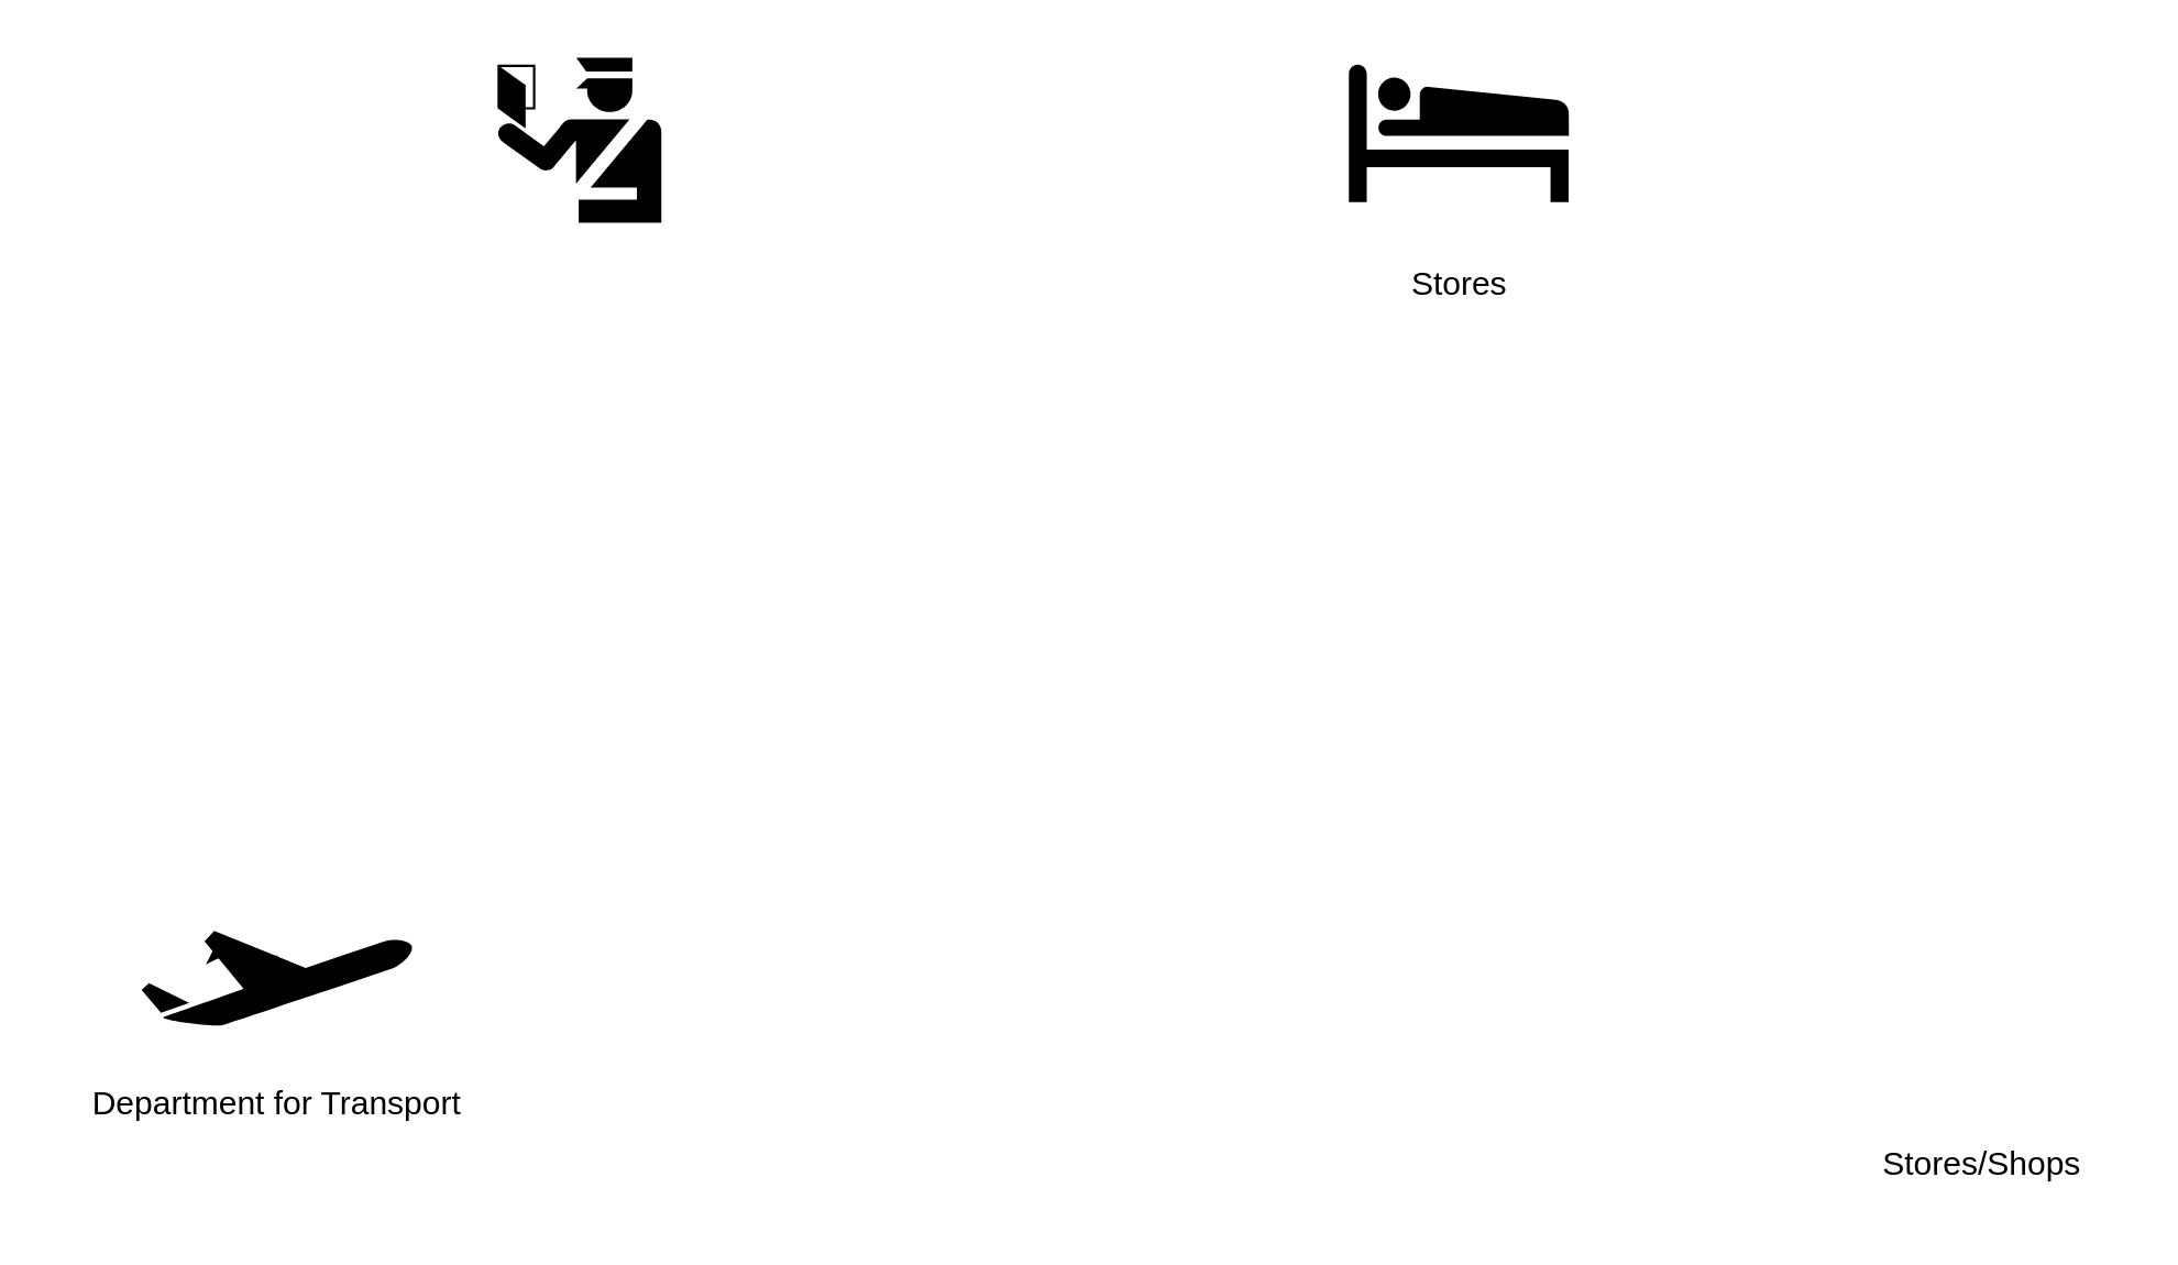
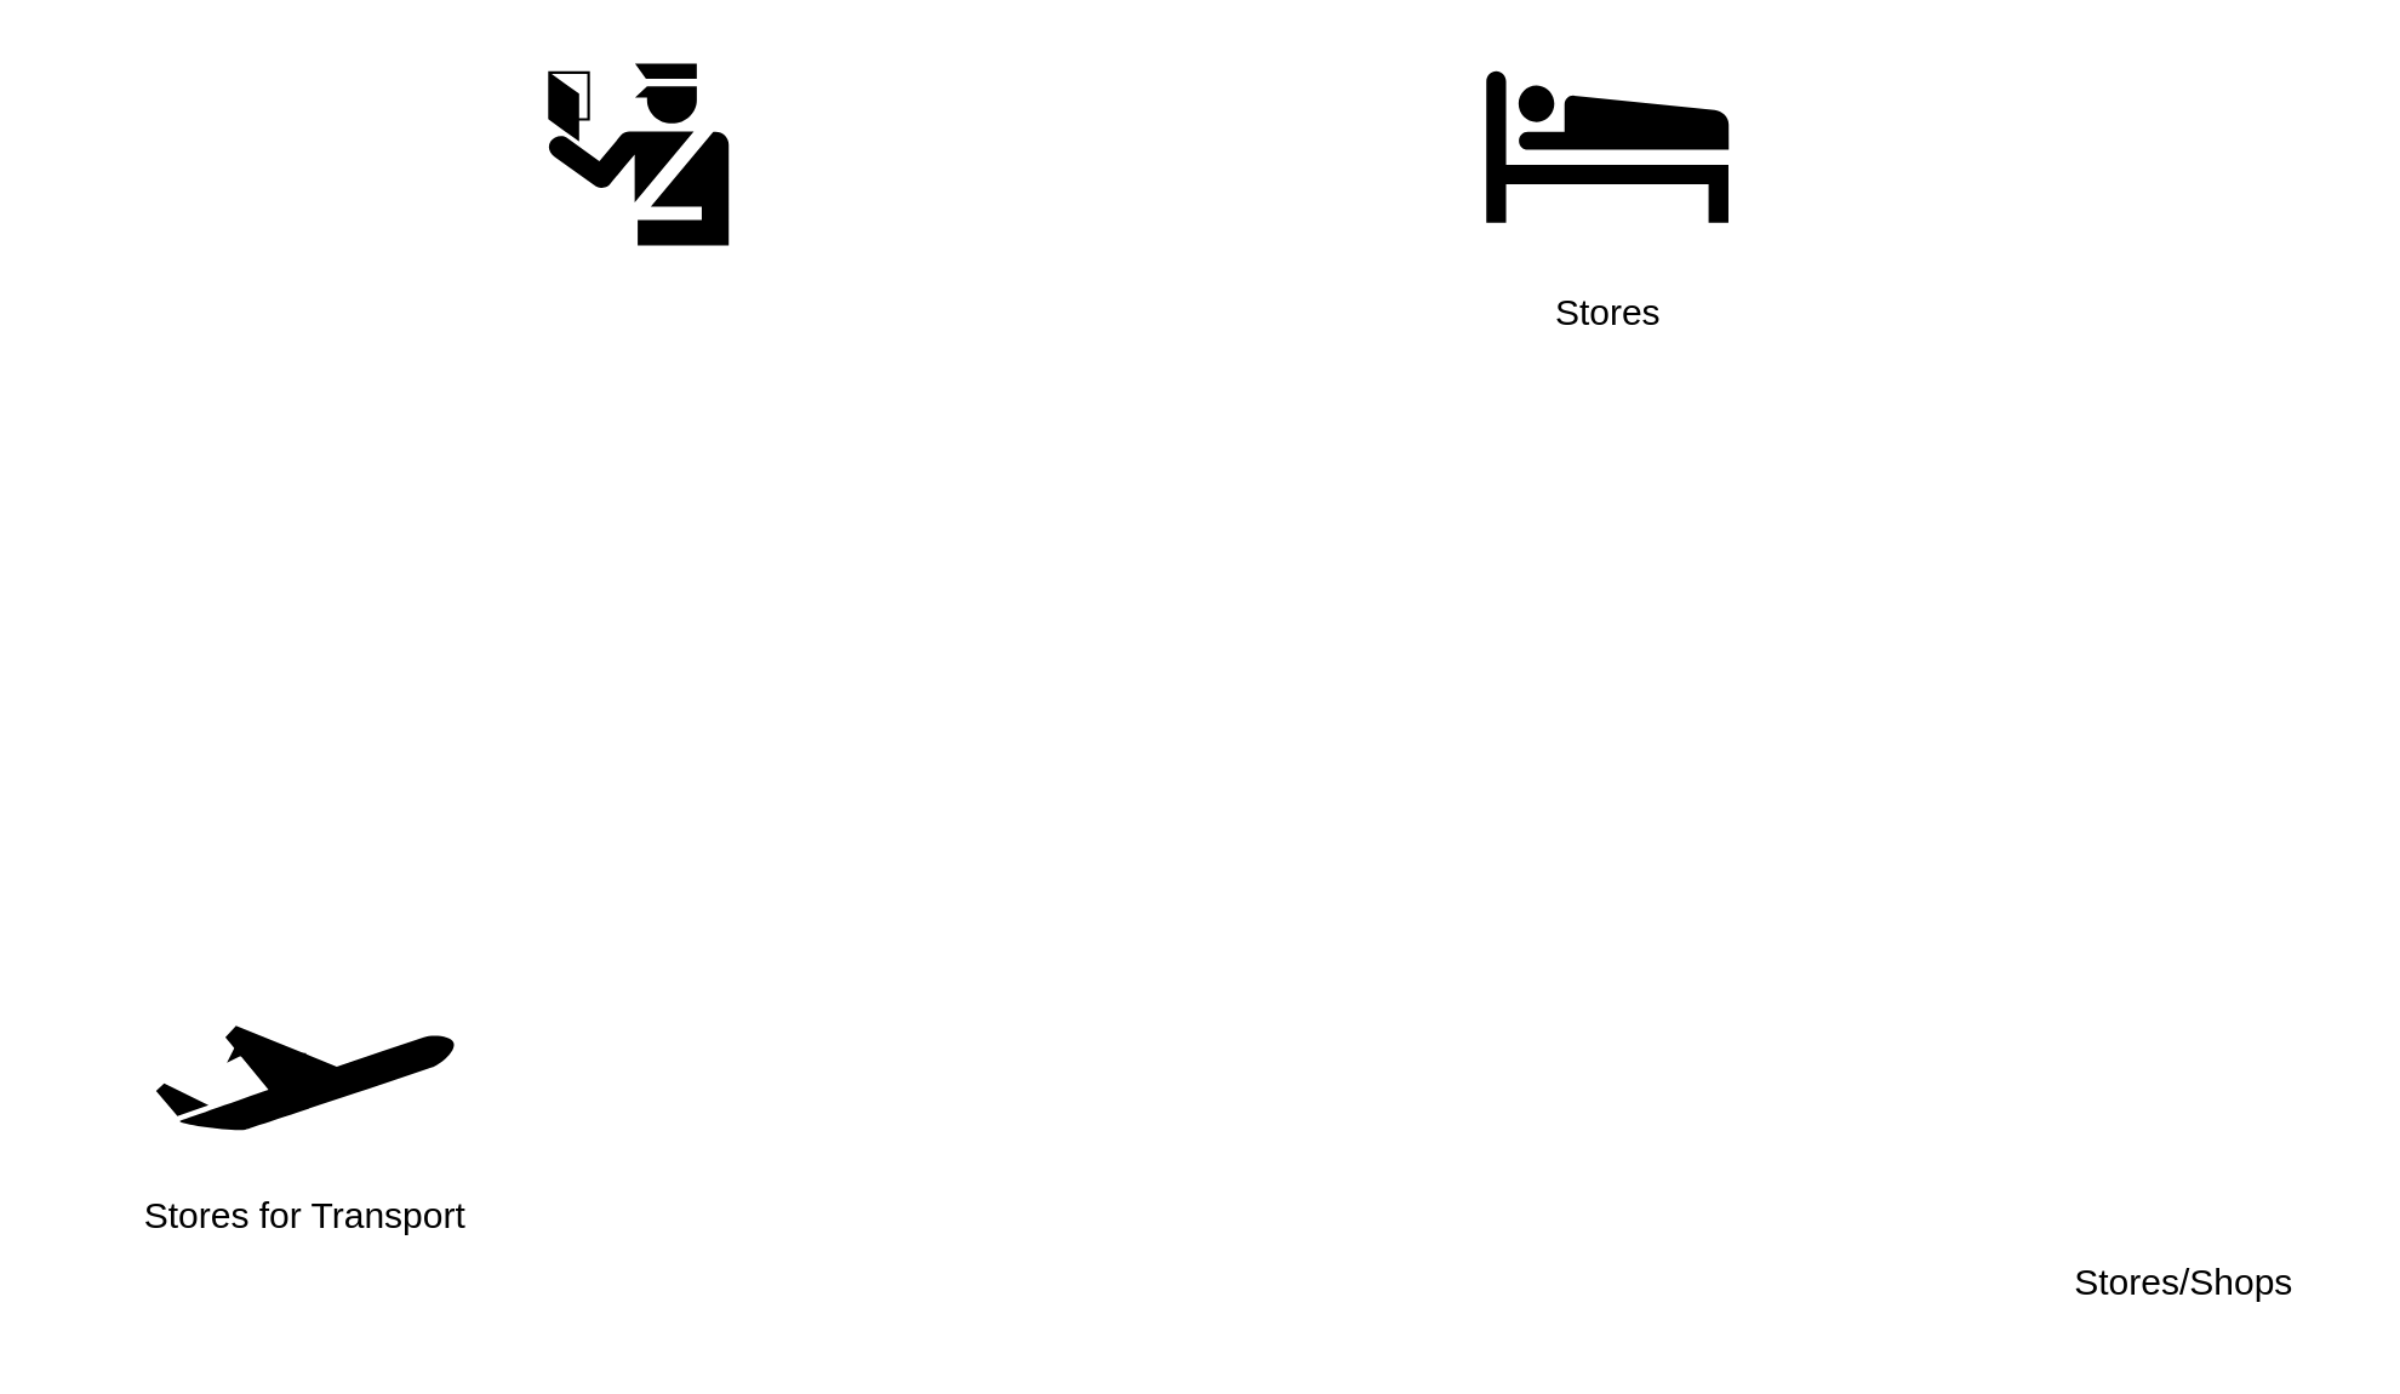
- <mxCell id="10" value="Department for Transport" style="text;html=1;align=center;verticalAlign=middle;resizable=0;points=[];autosize=1;strokeColor=none;fillColor=none;" vertex="1" parent="8"><mxGeometry y="48" width="160" height="30" as="geometry" /></mxCell>
+ <mxCell id="10" value="Stores for Transport" style="text;html=1;align=center;verticalAlign=middle;resizable=0;points=[];autosize=1;strokeColor=none;fillColor=none;" vertex="1" parent="8"><mxGeometry y="48" width="160" height="30" as="geometry" /></mxCell>
